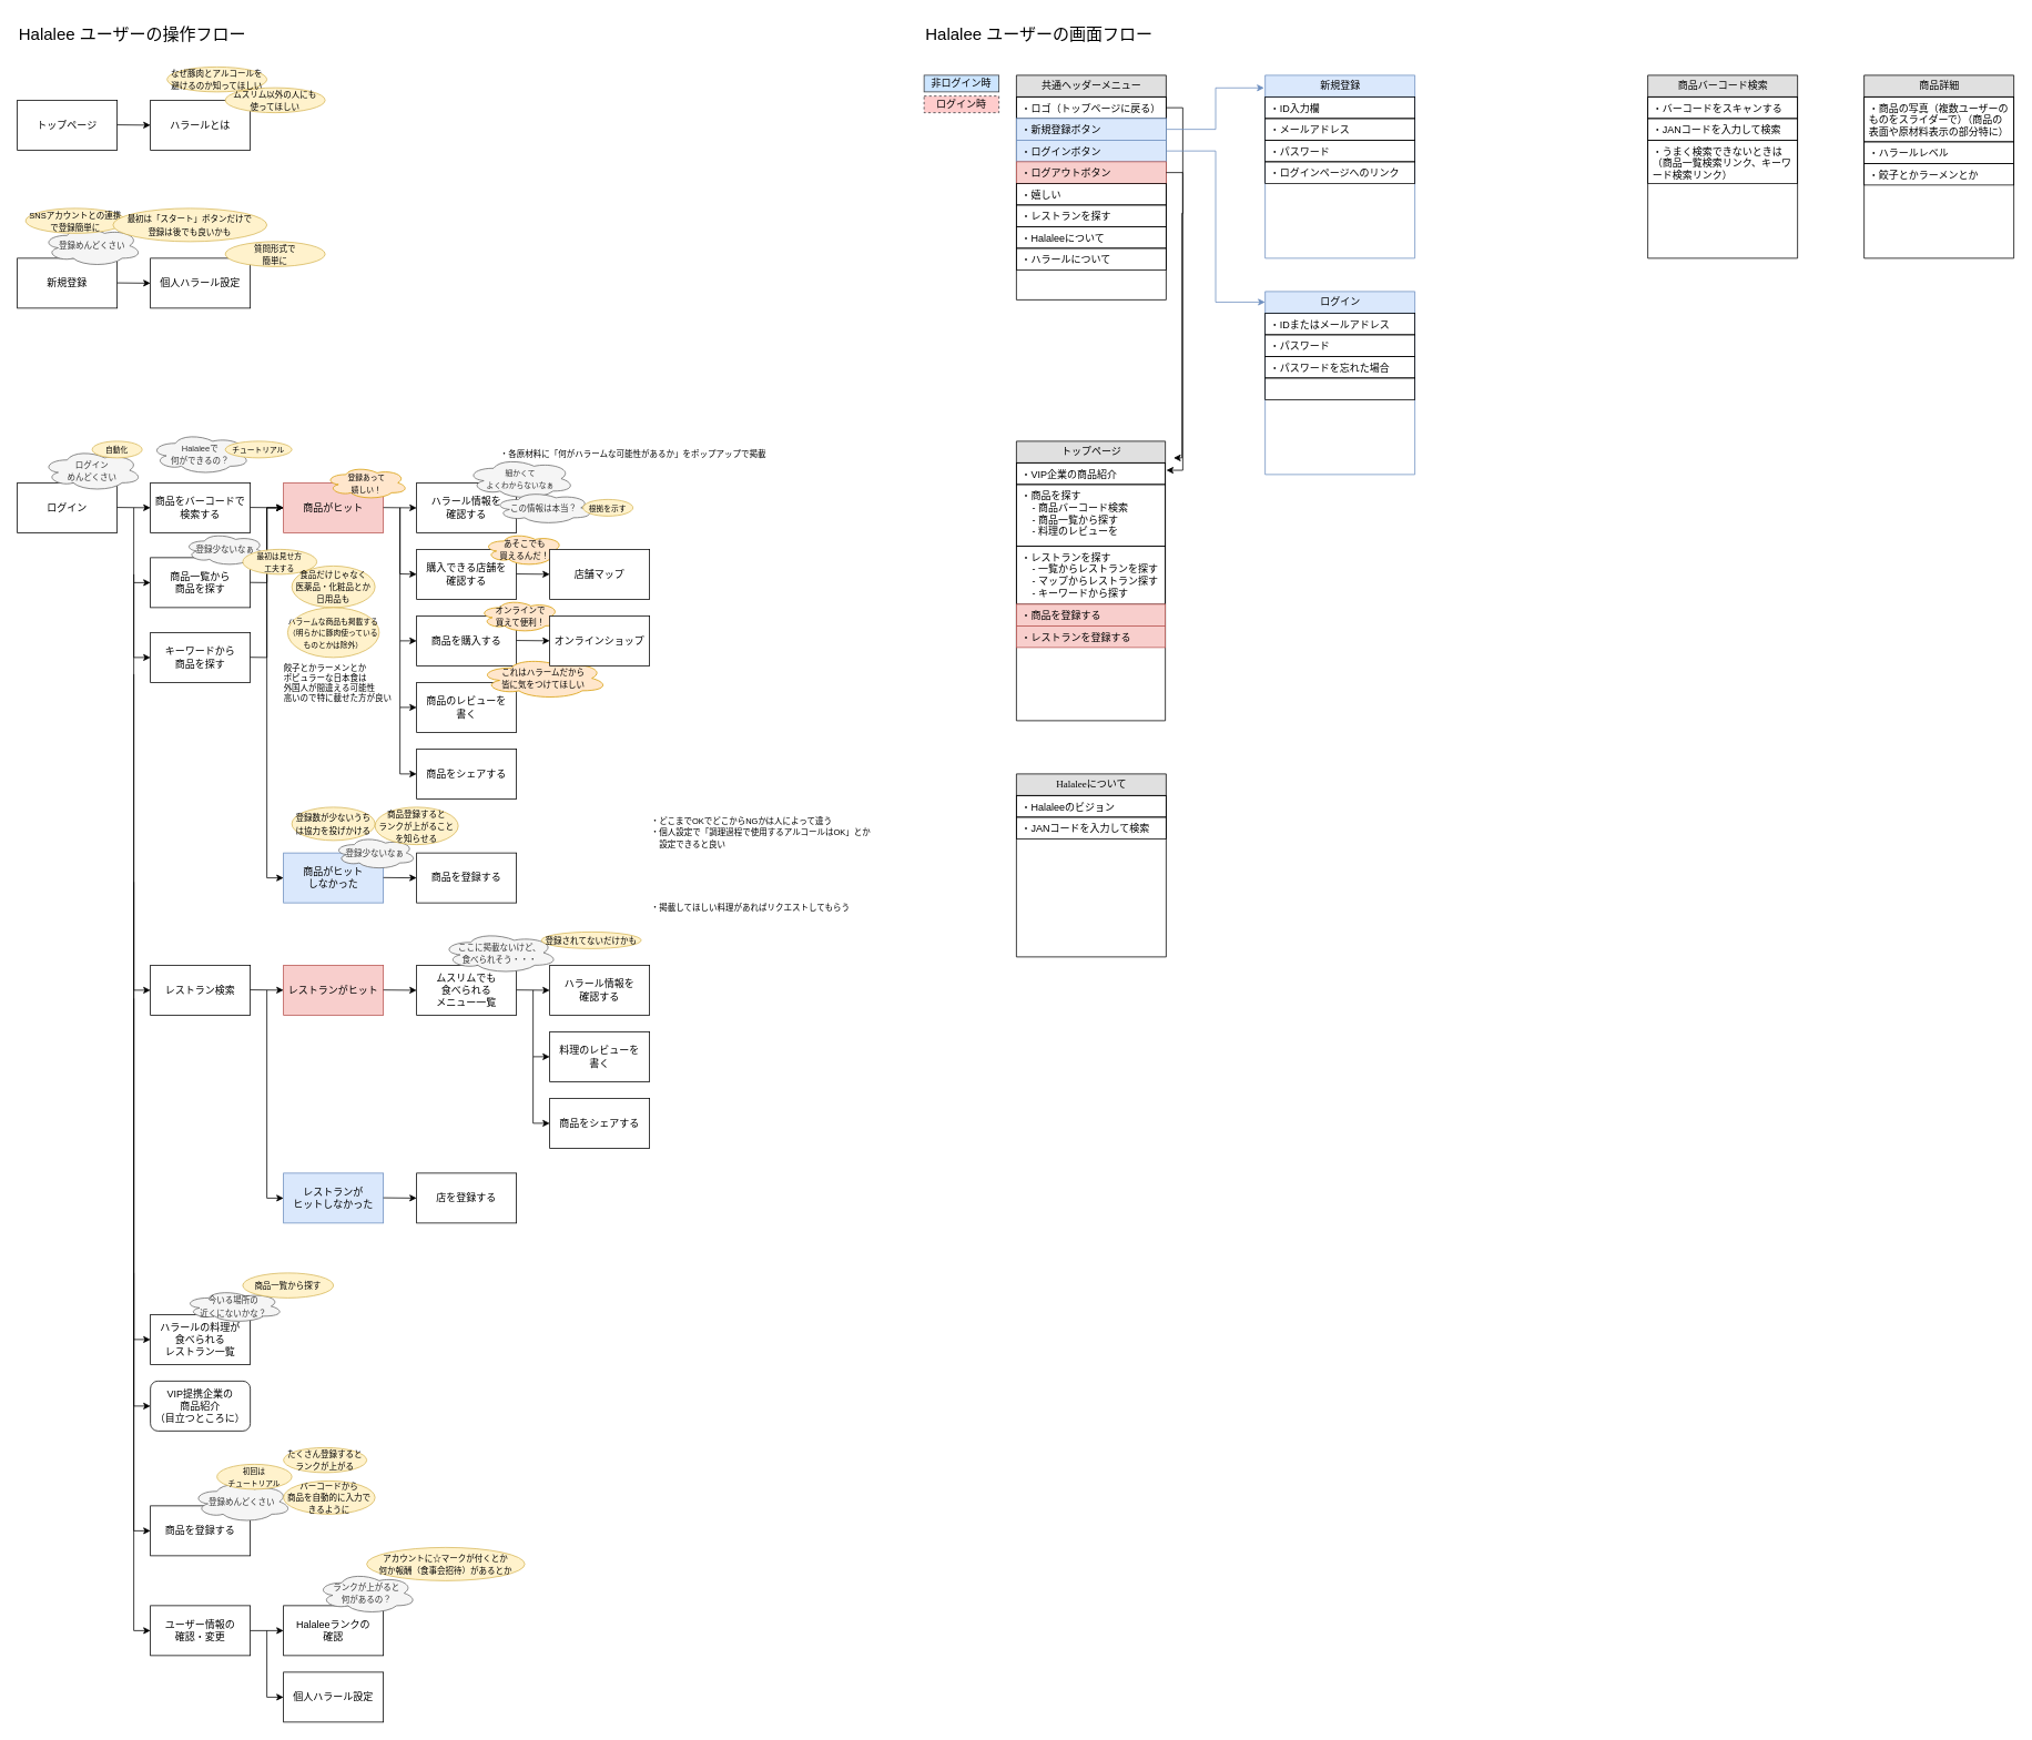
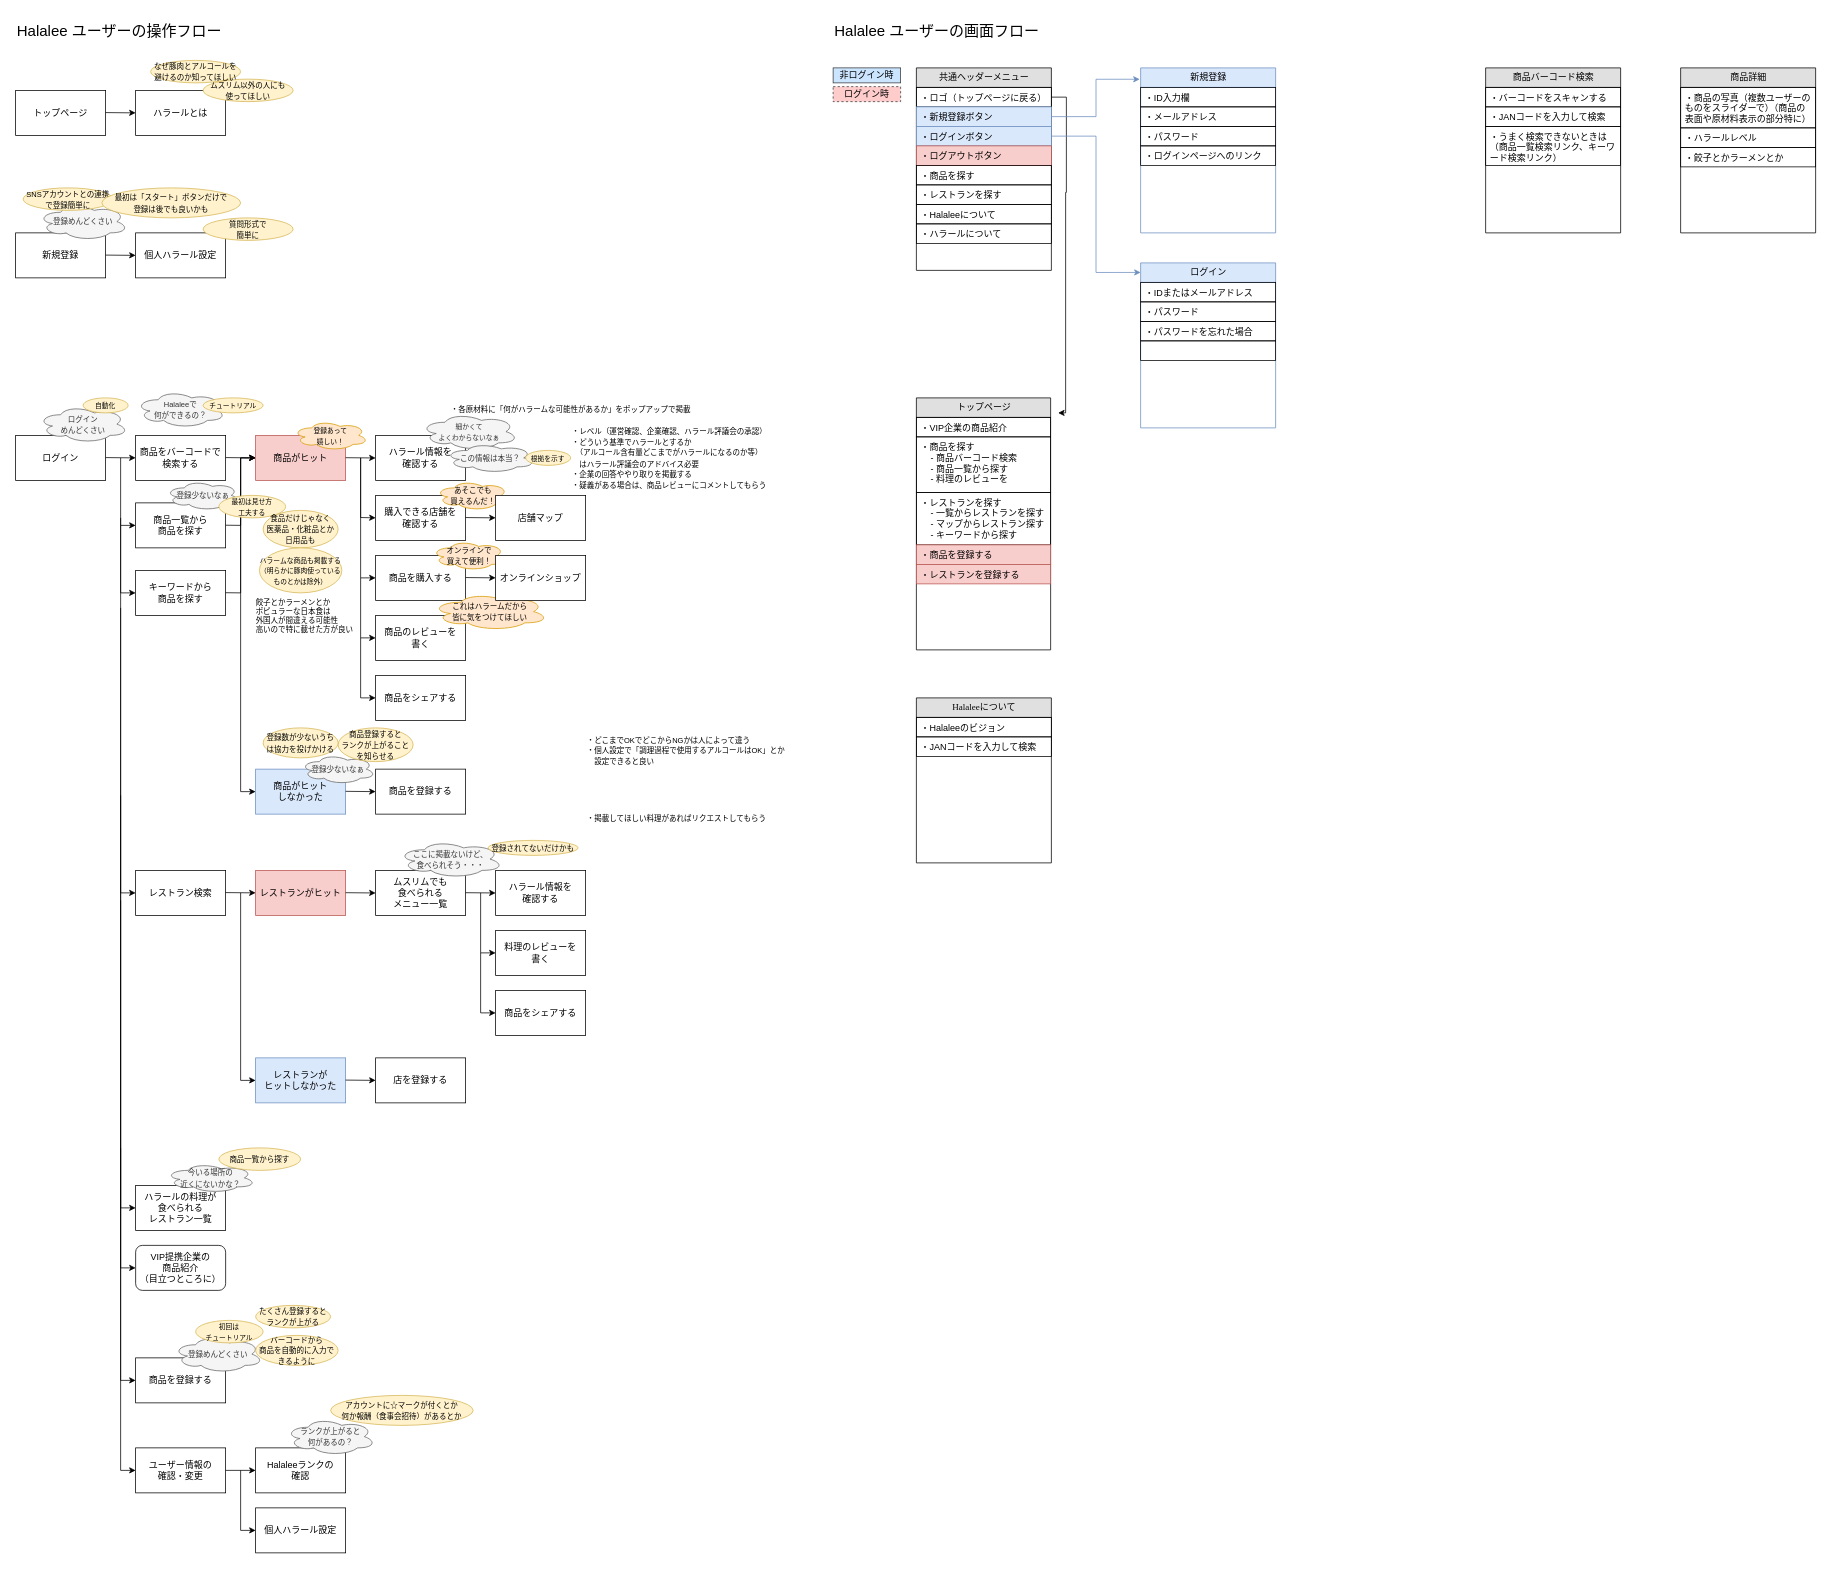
- <mxCell id="8" value="・嬉しい" style="text;html=1;strokeColor=default;fillColor=none;spacingLeft=4;spacingRight=4;whiteSpace=wrap;overflow=hidden;rotatable=0;points=[[0,0.5],[1,0.5]];portConstraint=eastwest;" vertex="1" parent="2"><mxGeometry y="130" width="180" height="26" as="geometry" /></mxCell>
+ <mxCell id="8" value="・商品を探す" style="text;html=1;strokeColor=default;fillColor=none;spacingLeft=4;spacingRight=4;whiteSpace=wrap;overflow=hidden;rotatable=0;points=[[0,0.5],[1,0.5]];portConstraint=eastwest;" vertex="1" parent="2"><mxGeometry y="130" width="180" height="26" as="geometry" /></mxCell>
- <mxCell id="145" style="edgeStyle=orthogonalEdgeStyle;rounded=0;orthogonalLoop=1;jettySize=auto;html=1;exitX=1;exitY=0.5;exitDx=0;exitDy=0;entryX=1.007;entryY=-0.231;entryDx=0;entryDy=0;entryPerimeter=0;" edge="1" parent="1" source="7" target="110"><mxGeometry relative="1" as="geometry" /></mxCell>
+ <mxCell id="57" value="&lt;font style=&quot;font-size: 10px;&quot;&gt;・レベル（運営確認、企業確認、ハラール評議会の承認）&lt;br&gt;・どういう基準でハラールとするか&lt;br&gt;　（アルコール含有量どこまでがハラールになるのか等）&lt;br&gt;　はハラール評議会のアドバイス必要&lt;br&gt;・企業の回答ややり取りを掲載する&lt;br&gt;・疑義がある場合は、商品レビューにコメントしてもらう&lt;/font&gt;" style="text;html=1;align=left;verticalAlign=middle;resizable=0;points=[];autosize=1;strokeColor=none;fillColor=none;" parent="1" vertex="1"><mxGeometry x="760" y="560" width="280" height="100" as="geometry" /></mxCell>
